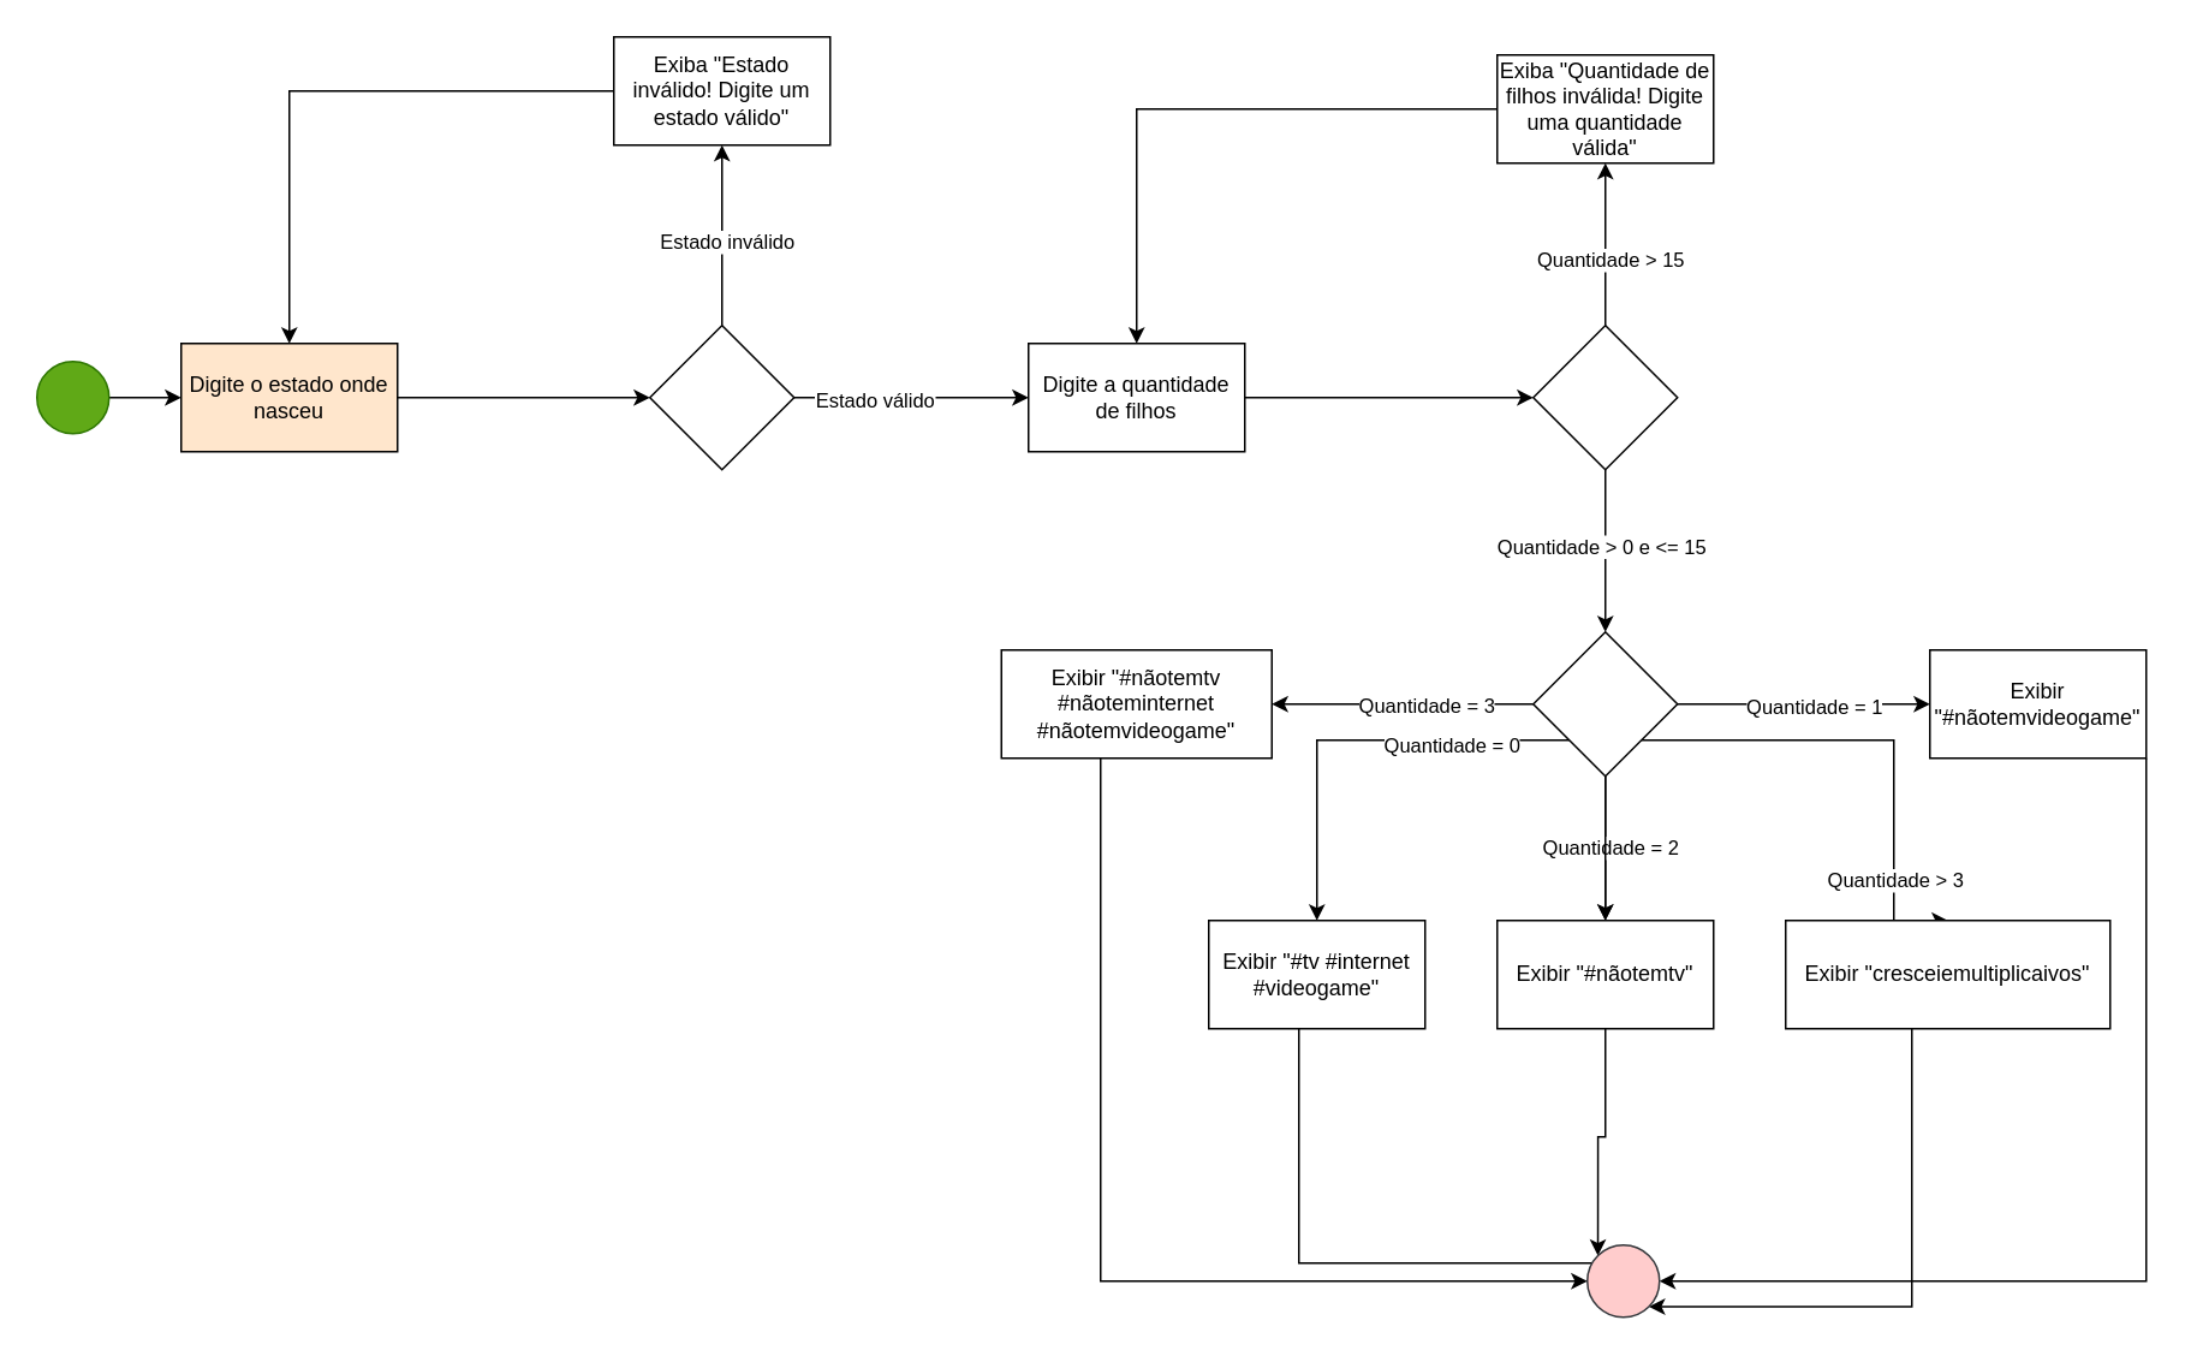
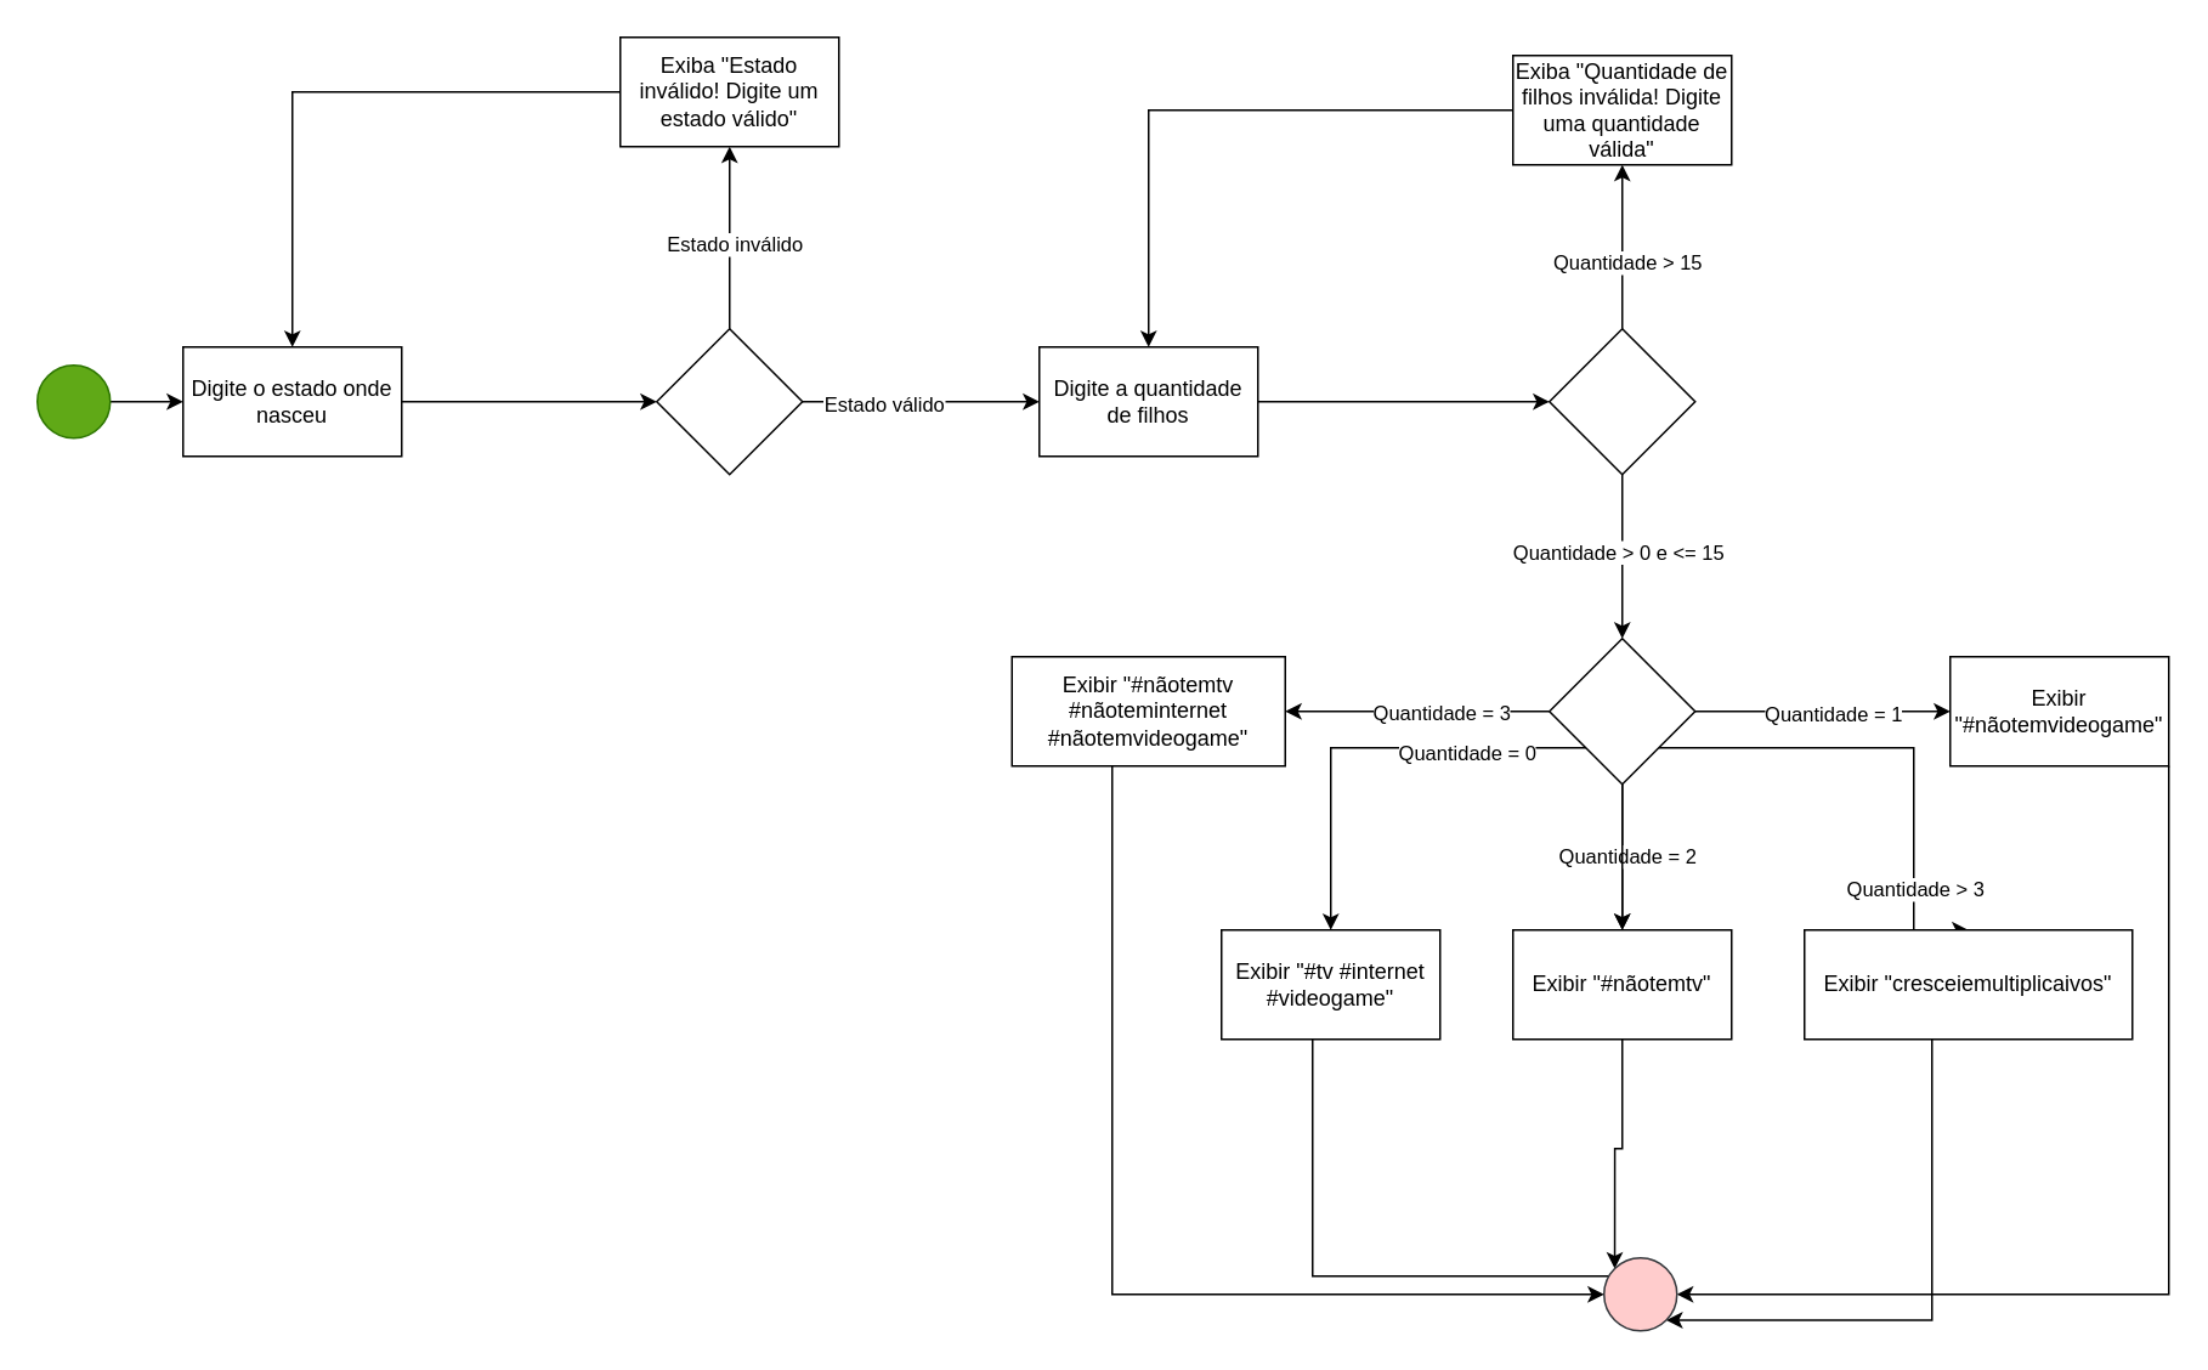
- <mxCell id="5" value="Digite o estado onde nasceu" style="whiteSpace=wrap;html=1;fillColor=#ffe6cc;" vertex="1" parent="1"><mxGeometry x="100" y="190" width="120" height="60" as="geometry" /></mxCell>
+ <mxCell id="5" value="Digite o estado onde nasceu" style="whiteSpace=wrap;html=1;" vertex="1" parent="1"><mxGeometry x="100" y="190" width="120" height="60" as="geometry" /></mxCell>
